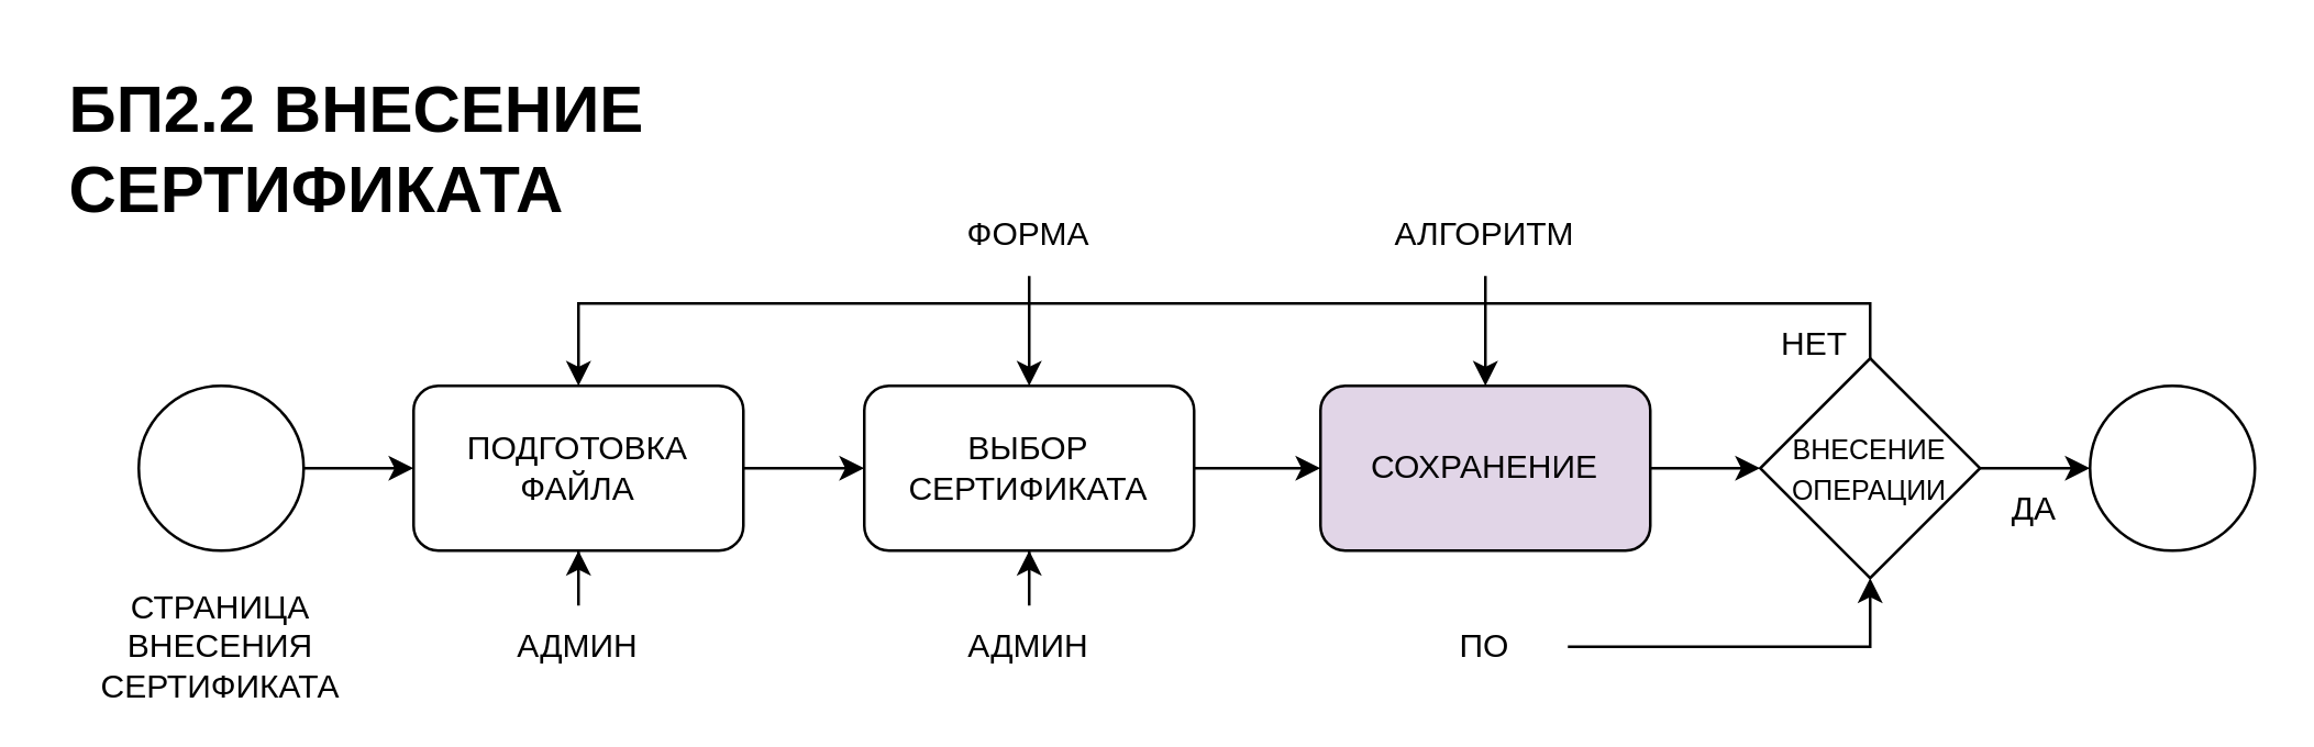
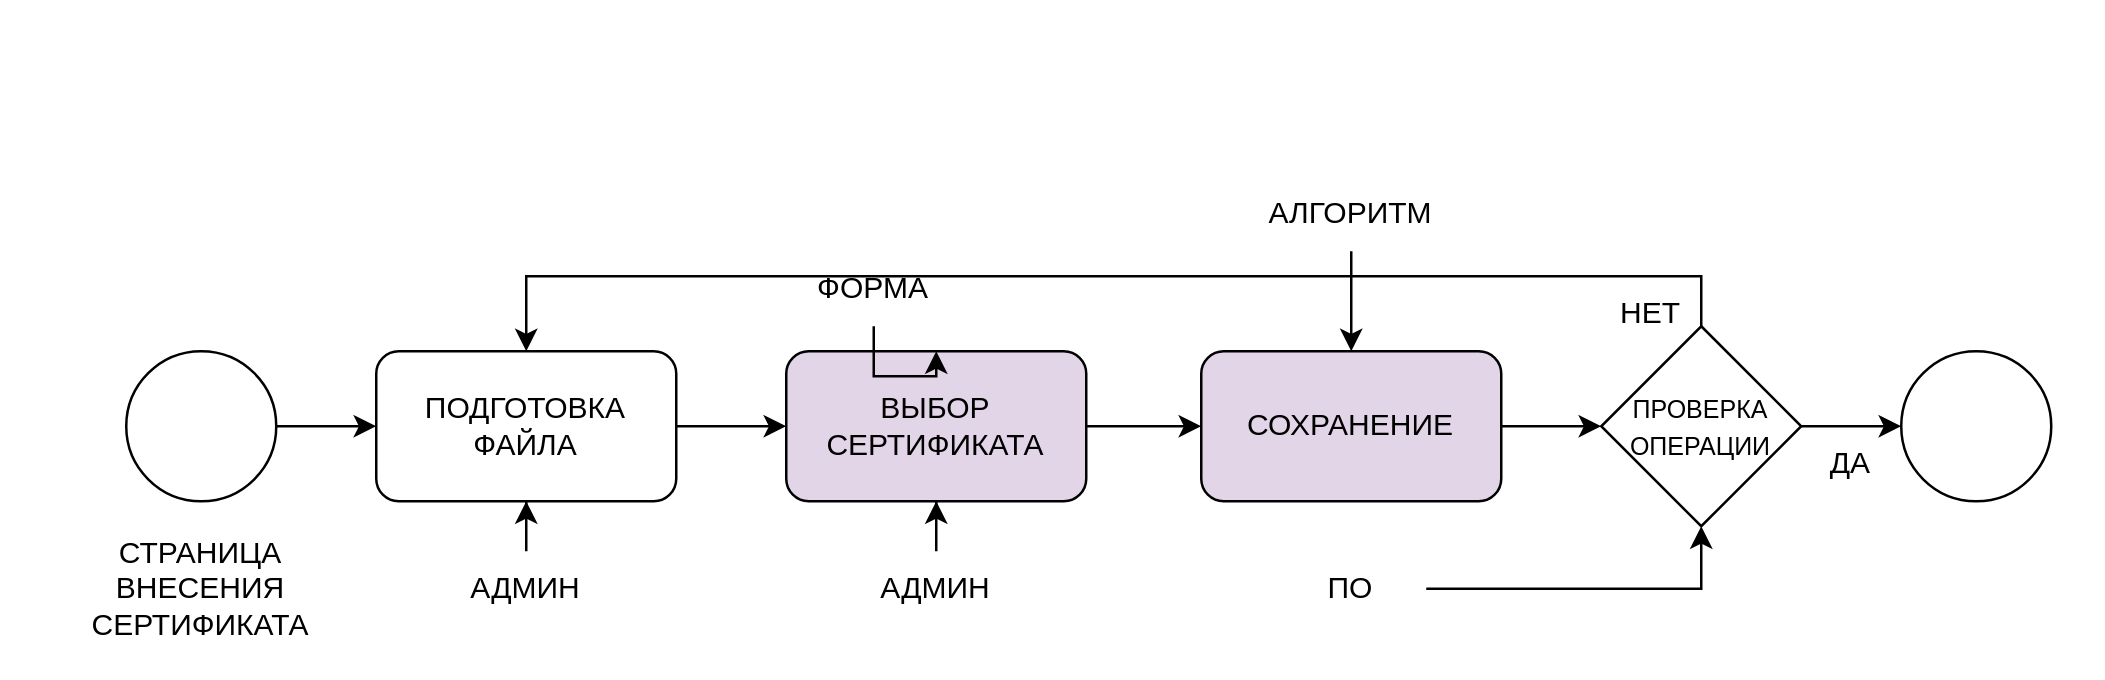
- <mxCell id="2" value="&lt;h1&gt;БП2.2 ВНЕСЕНИЕ СЕРТИФИКАТА&lt;/h1&gt;" style="text;html=1;strokeColor=none;fillColor=none;spacing=5;spacingTop=-20;whiteSpace=wrap;overflow=hidden;rounded=0;" vertex="1" parent="1"><mxGeometry y="20" width="250" height="70" as="geometry" x="20" /></mxCell>
- <mxCell id="25" value="ФОРМА" style="text;html=1;strokeColor=none;fillColor=none;align=center;verticalAlign=middle;whiteSpace=wrap;rounded=0;" vertex="1" parent="1"><mxGeometry x="344" y="70" width="60" height="30" as="geometry" /></mxCell>
+ <mxCell id="25" value="ФОРМА" style="text;html=1;strokeColor=none;fillColor=none;align=center;verticalAlign=middle;whiteSpace=wrap;rounded=0;" vertex="1" parent="1"><mxGeometry x="319" y="100" width="60" height="30" as="geometry" /></mxCell>
- <mxCell id="9" value="ВЫБОР СЕРТИФИКАТА" style="rounded=1;whiteSpace=wrap;html=1;" vertex="1" parent="1"><mxGeometry x="314" y="140" width="120" height="60" as="geometry" /></mxCell>
+ <mxCell id="9" value="ВЫБОР СЕРТИФИКАТА" style="rounded=1;whiteSpace=wrap;html=1;fillColor=#e1d5e7;" vertex="1" parent="1"><mxGeometry x="314" y="140" width="120" height="60" as="geometry" /></mxCell>
- <mxCell id="14" value="&lt;font style=&quot;font-size: 10px;&quot;&gt;ВНЕСЕНИЕ ОПЕРАЦИИ&lt;/font&gt;" style="rhombus;whiteSpace=wrap;html=1;" vertex="1" parent="1"><mxGeometry x="640" y="130" width="80" height="80" as="geometry" /></mxCell>
+ <mxCell id="14" value="&lt;font style=&quot;font-size: 10px;&quot;&gt;ПРОВЕРКА ОПЕРАЦИИ&lt;/font&gt;" style="rhombus;whiteSpace=wrap;html=1;" vertex="1" parent="1"><mxGeometry x="640" y="130" width="80" height="80" as="geometry" /></mxCell>
